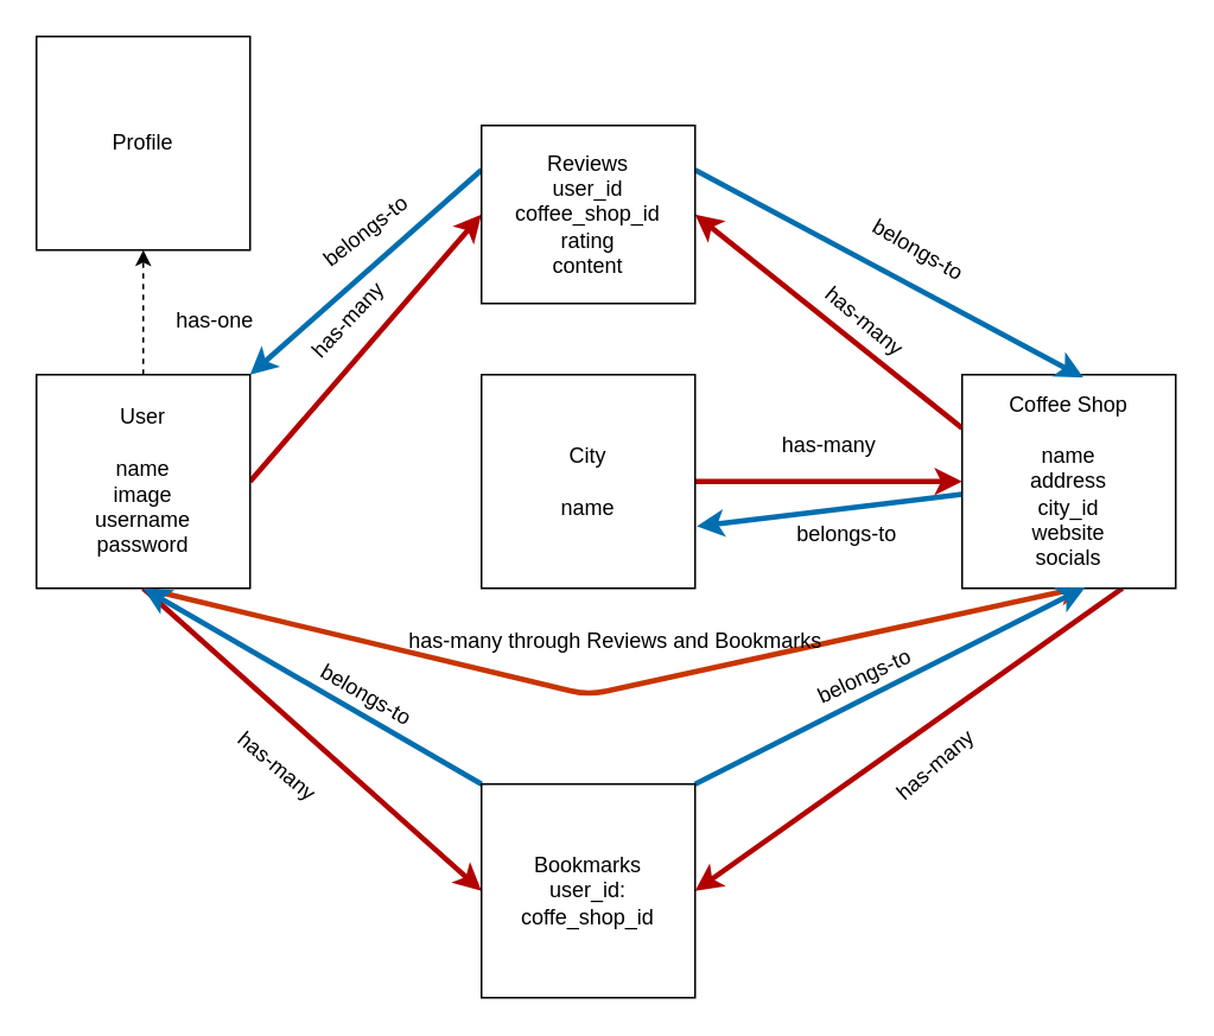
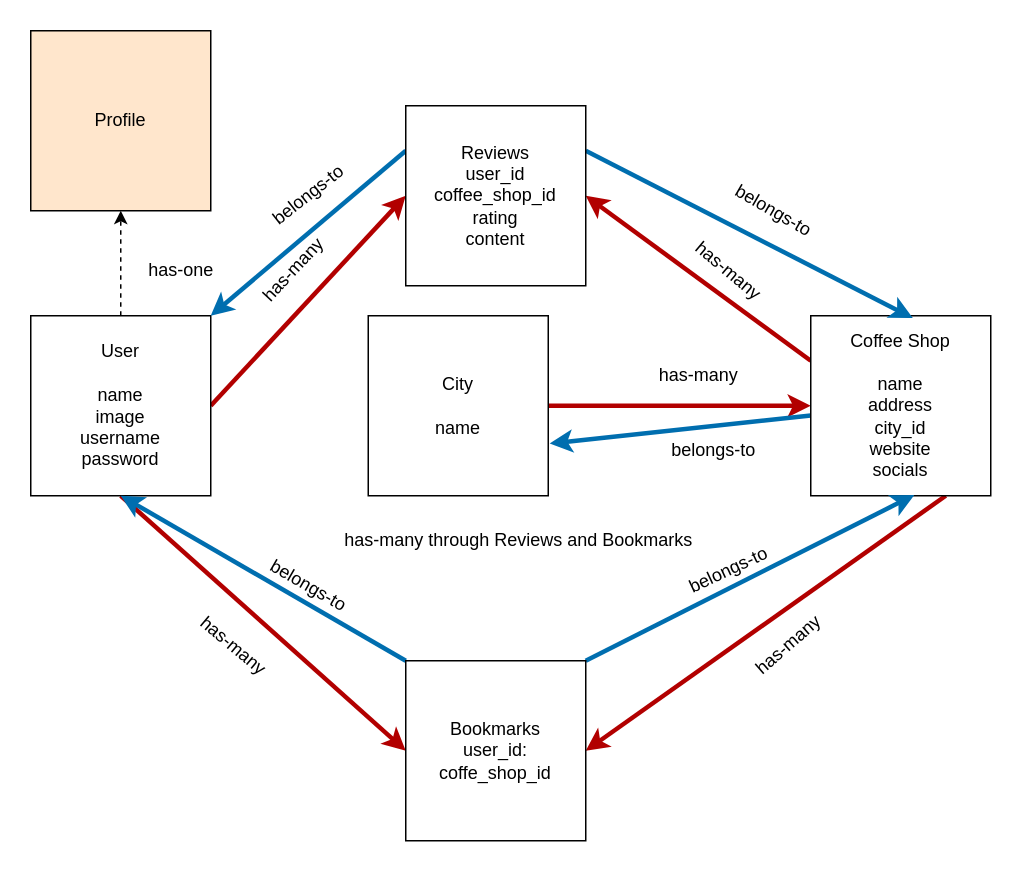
- <mxCell id="13" value="Profile" style="whiteSpace=wrap;html=1;aspect=fixed;" parent="1" vertex="1"><mxGeometry x="20" y="20" width="120" height="120" as="geometry" /></mxCell>
+ <mxCell id="13" value="Profile" style="whiteSpace=wrap;html=1;aspect=fixed;fillColor=#ffe6cc;" parent="1" vertex="1"><mxGeometry x="20" y="20" width="120" height="120" as="geometry" /></mxCell>
- <mxCell id="20" value="Reviews&lt;br&gt;user_id&lt;br&gt;coffee_shop_id&lt;br&gt;rating&lt;br&gt;content" style="whiteSpace=wrap;html=1;aspect=fixed;" vertex="1" parent="1"><mxGeometry x="270" y="70" width="120" height="100" as="geometry" /></mxCell>
+ <mxCell id="20" value="Reviews&lt;br&gt;user_id&lt;br&gt;coffee_shop_id&lt;br&gt;rating&lt;br&gt;content" style="whiteSpace=wrap;html=1;aspect=fixed;" vertex="1" parent="1"><mxGeometry x="270" y="70" width="120" height="120" as="geometry" /></mxCell>
- <mxCell id="8" value="City&lt;br&gt;&lt;br&gt;name" style="whiteSpace=wrap;html=1;aspect=fixed;" parent="1" vertex="1"><mxGeometry x="270" y="210" width="120" height="120" as="geometry" /></mxCell>
+ <mxCell id="8" value="City&lt;br&gt;&lt;br&gt;name" style="whiteSpace=wrap;html=1;aspect=fixed;" parent="1" vertex="1"><mxGeometry x="245" y="210" width="120" height="120" as="geometry" /></mxCell>
- <mxCell id="2" style="edgeStyle=none;html=1;exitX=0.5;exitY=1;exitDx=0;exitDy=0;entryX=0.585;entryY=0.99;entryDx=0;entryDy=0;entryPerimeter=0;fillColor=#fa6800;strokeColor=#C73500;strokeWidth=3;" parent="1" source="6" target="12" edge="1"><mxGeometry relative="1" as="geometry"><Array as="points"><mxPoint x="330" y="390" /></Array></mxGeometry></mxCell>
